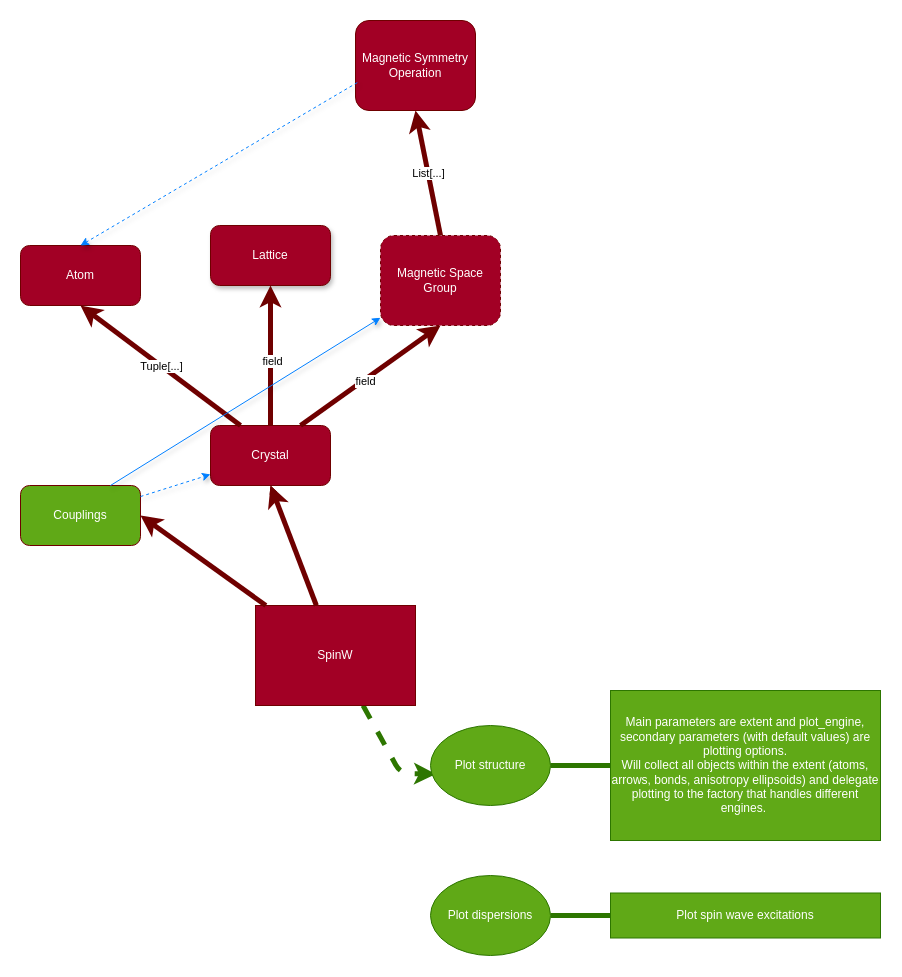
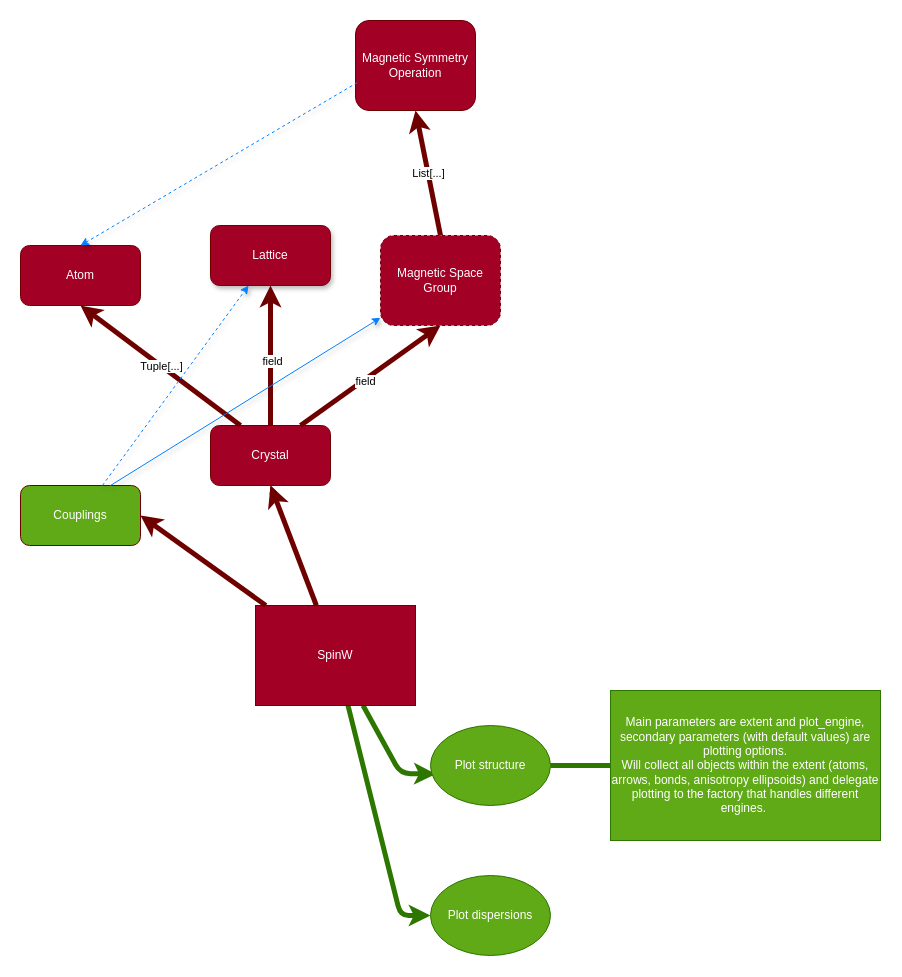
- <mxCell id="29" value="" style="endArrow=classic;html=1;dashed=1;strokeColor=#007FFF;shadow=1;" edge="1" parent="1" source="8" target="11"><mxGeometry relative="1" as="geometry"><mxPoint x="391.8" y="107.1" as="sourcePoint" /><mxPoint x="170" y="355" as="targetPoint" /></mxGeometry></mxCell>
+ <mxCell id="29" value="" style="endArrow=classic;html=1;dashed=1;strokeColor=#007FFF;shadow=1;" edge="1" parent="1" source="8" target="20"><mxGeometry relative="1" as="geometry"><mxPoint x="391.8" y="107.1" as="sourcePoint" /><mxPoint x="170" y="355" as="targetPoint" /></mxGeometry></mxCell>
- <mxCell id="2" style="edgeStyle=none;sketch=0;jumpStyle=none;html=1;entryX=0.044;entryY=0.606;entryDx=0;entryDy=0;entryPerimeter=0;shadow=0;fillColor=#60a917;strokeColor=#2D7600;strokeWidth=5;dashed=1;" parent="1" source="4" target="14" edge="1"><mxGeometry relative="1" as="geometry"><Array as="points"><mxPoint x="400" y="773" /></Array></mxGeometry></mxCell>
+ <mxCell id="2" style="edgeStyle=none;sketch=0;jumpStyle=none;html=1;entryX=0.044;entryY=0.606;entryDx=0;entryDy=0;entryPerimeter=0;shadow=0;fillColor=#60a917;strokeColor=#2D7600;strokeWidth=5;" parent="1" source="4" target="14" edge="1"><mxGeometry relative="1" as="geometry"><Array as="points"><mxPoint x="400" y="773" /></Array></mxGeometry></mxCell>
+ <mxCell id="3" style="edgeStyle=none;sketch=0;jumpStyle=none;html=1;entryX=0;entryY=0.5;entryDx=0;entryDy=0;shadow=0;fillColor=#60a917;strokeColor=#2D7600;strokeWidth=5;" parent="1" source="4" target="16" edge="1"><mxGeometry relative="1" as="geometry"><Array as="points"><mxPoint x="400" y="915" /></Array></mxGeometry></mxCell>
- <mxCell id="15" style="edgeStyle=none;sketch=0;jumpStyle=none;html=1;shadow=0;endArrow=none;endFill=0;fillColor=#60a917;strokeColor=#2D7600;strokeWidth=5;" parent="1" source="16" target="19" edge="1"><mxGeometry relative="1" as="geometry" /></mxCell>
- <mxCell id="19" value="Plot spin wave excitations" style="rounded=0;whiteSpace=wrap;html=1;fillColor=#60a917;fontColor=#ffffff;strokeColor=#2D7600;" parent="1" vertex="1"><mxGeometry x="610" y="892.5" width="270" height="45" as="geometry" /></mxCell>
